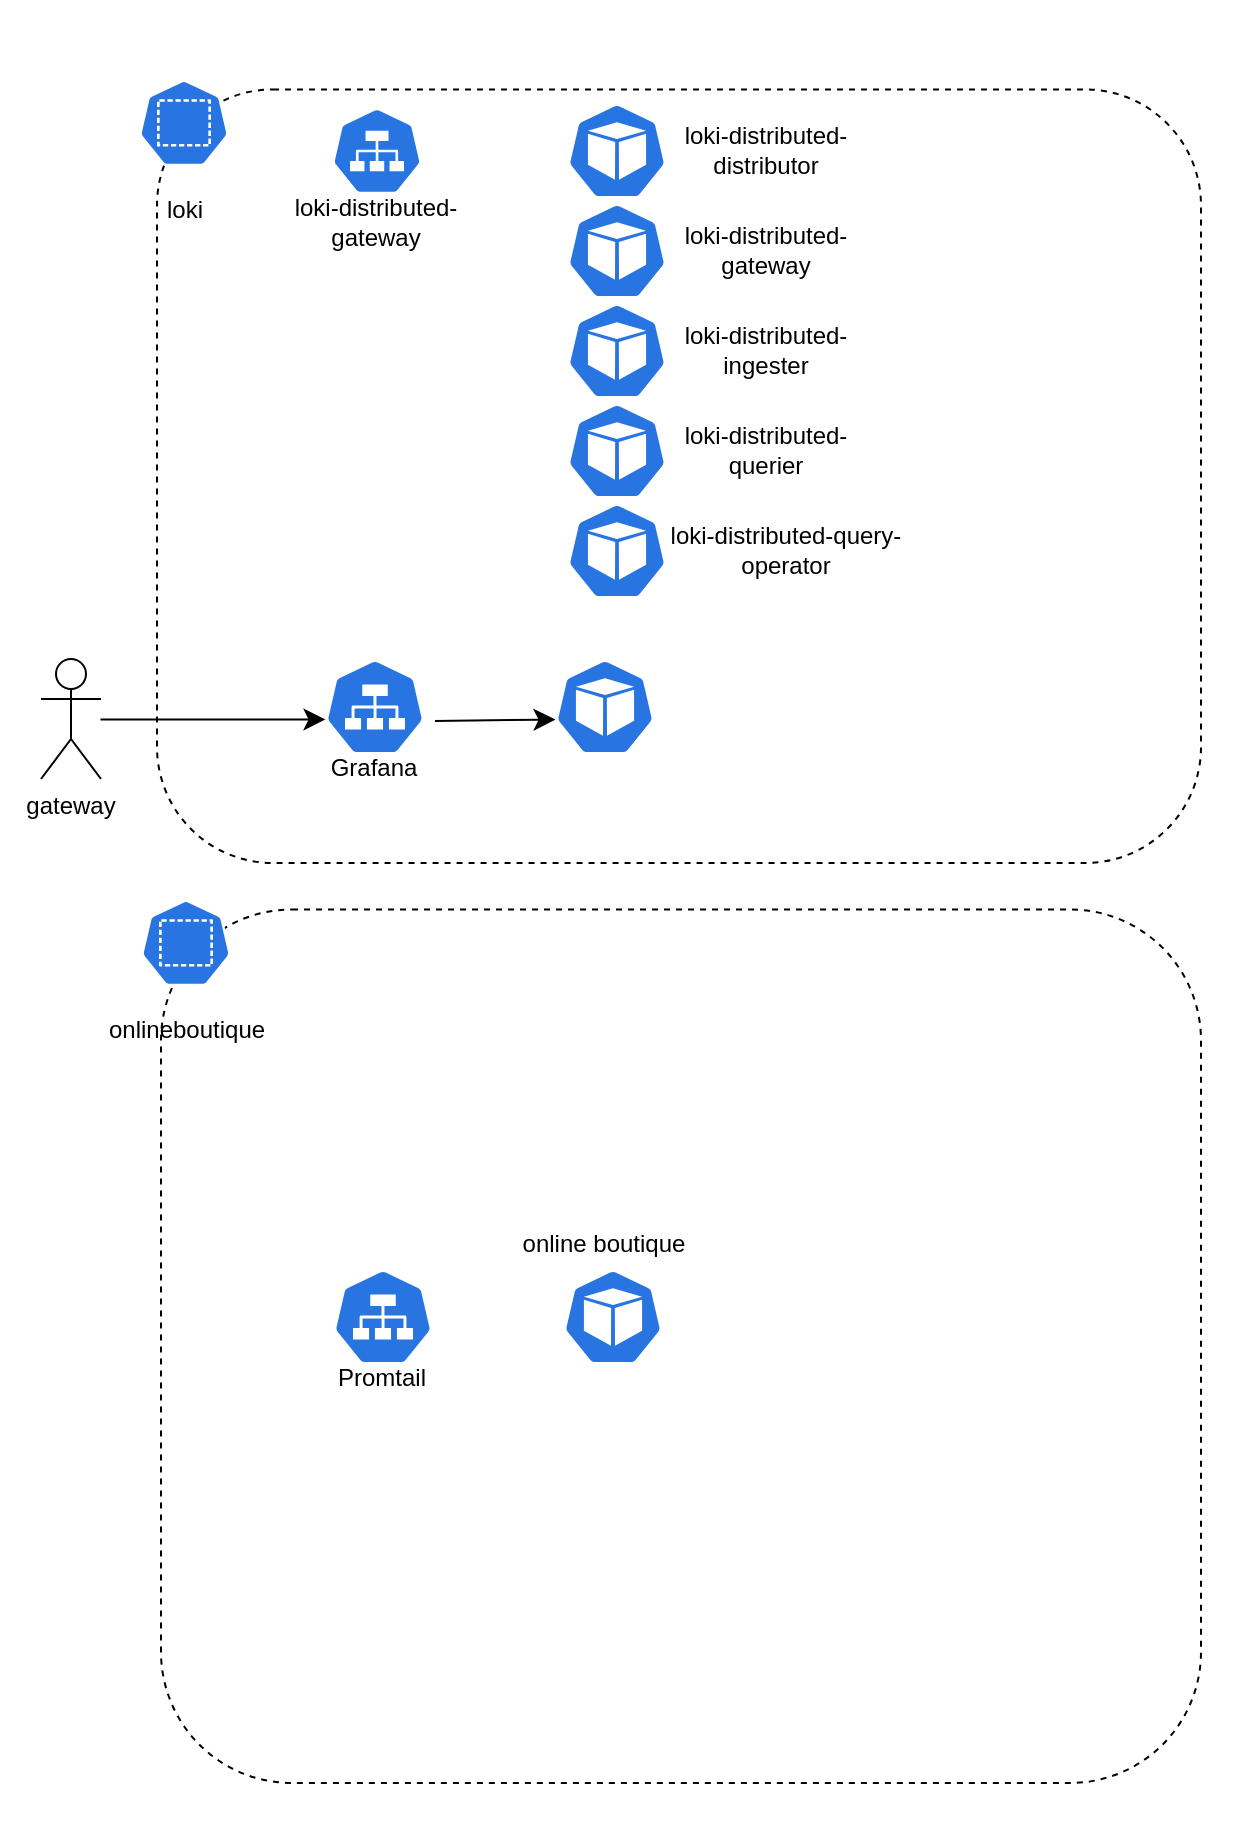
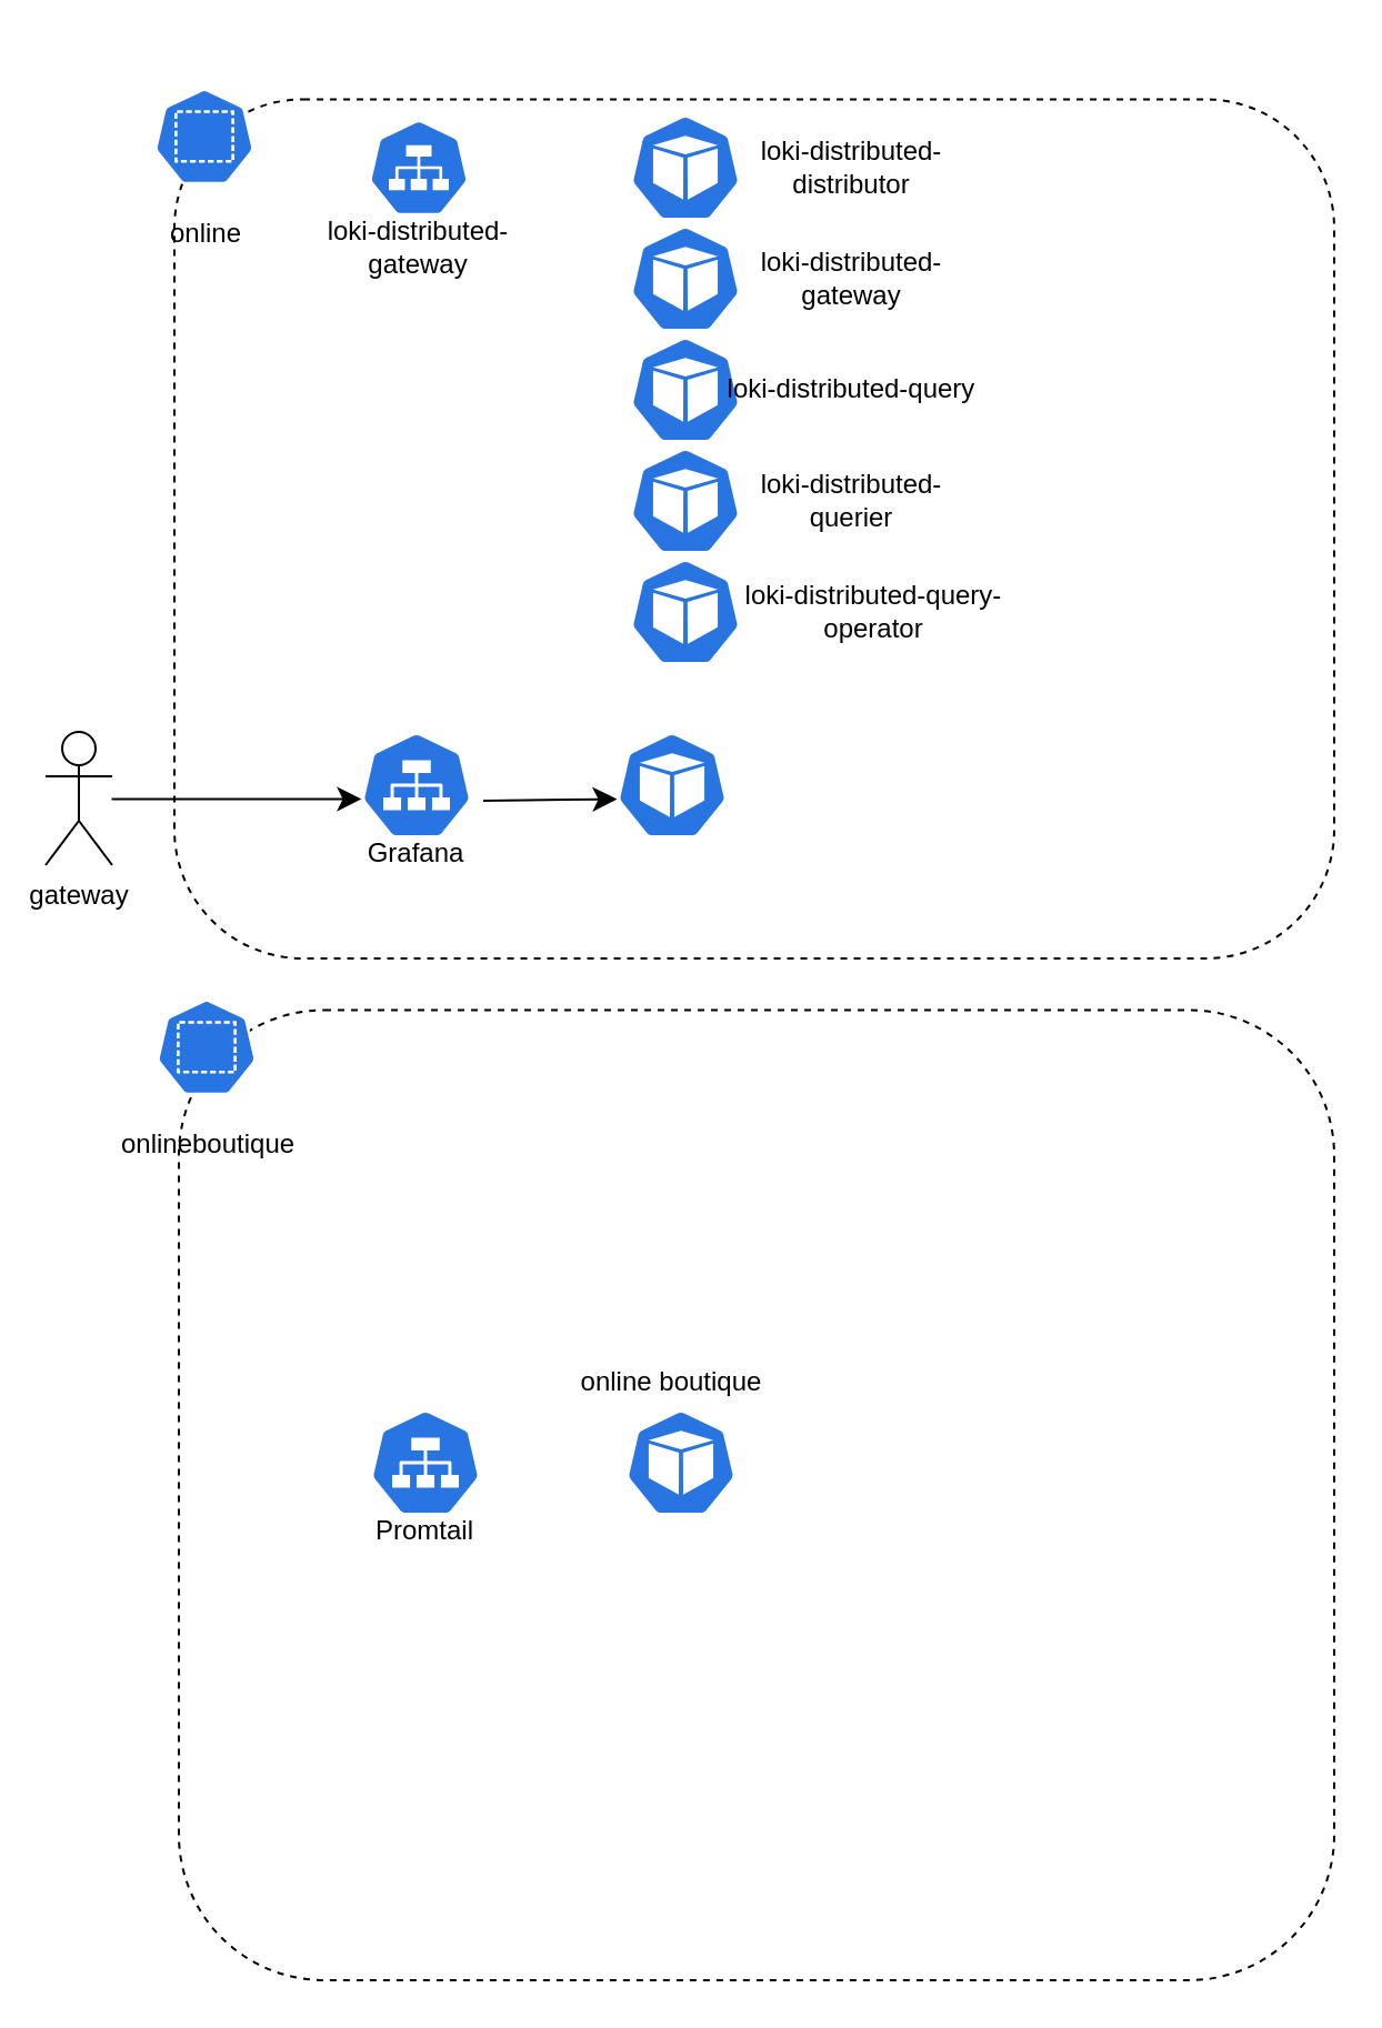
- <mxCell id="4" value="loki" style="sketch=0;html=1;dashed=0;whitespace=wrap;fillColor=#2875E2;strokeColor=#ffffff;points=[[0.005,0.63,0],[0.1,0.2,0],[0.9,0.2,0],[0.5,0,0],[0.995,0.63,0],[0.72,0.99,0],[0.5,1,0],[0.28,0.99,0]];verticalLabelPosition=bottom;align=center;verticalAlign=top;shape=mxgraph.kubernetes.icon;prIcon=ns" vertex="1" parent="2"><mxGeometry x="9" y="10.5" width="45" height="59.891" as="geometry" /></mxCell>
+ <mxCell id="4" value="online" style="sketch=0;html=1;dashed=0;whitespace=wrap;fillColor=#2875E2;strokeColor=#ffffff;points=[[0.005,0.63,0],[0.1,0.2,0],[0.9,0.2,0],[0.5,0,0],[0.995,0.63,0],[0.72,0.99,0],[0.5,1,0],[0.28,0.99,0]];verticalLabelPosition=bottom;align=center;verticalAlign=top;shape=mxgraph.kubernetes.icon;prIcon=ns" vertex="1" parent="2"><mxGeometry x="9" y="10.5" width="45" height="59.891" as="geometry" /></mxCell>
- <mxCell id="24" value="loki-distributed-ingester" style="text;html=1;align=center;verticalAlign=middle;whiteSpace=wrap;rounded=0;" vertex="1" parent="22"><mxGeometry x="40" y="9" width="120" height="30" as="geometry" /></mxCell>
+ <mxCell id="24" value="loki-distributed-query" style="text;html=1;align=center;verticalAlign=middle;whiteSpace=wrap;rounded=0;" vertex="1" parent="22"><mxGeometry x="40" y="9" width="120" height="30" as="geometry" /></mxCell>
